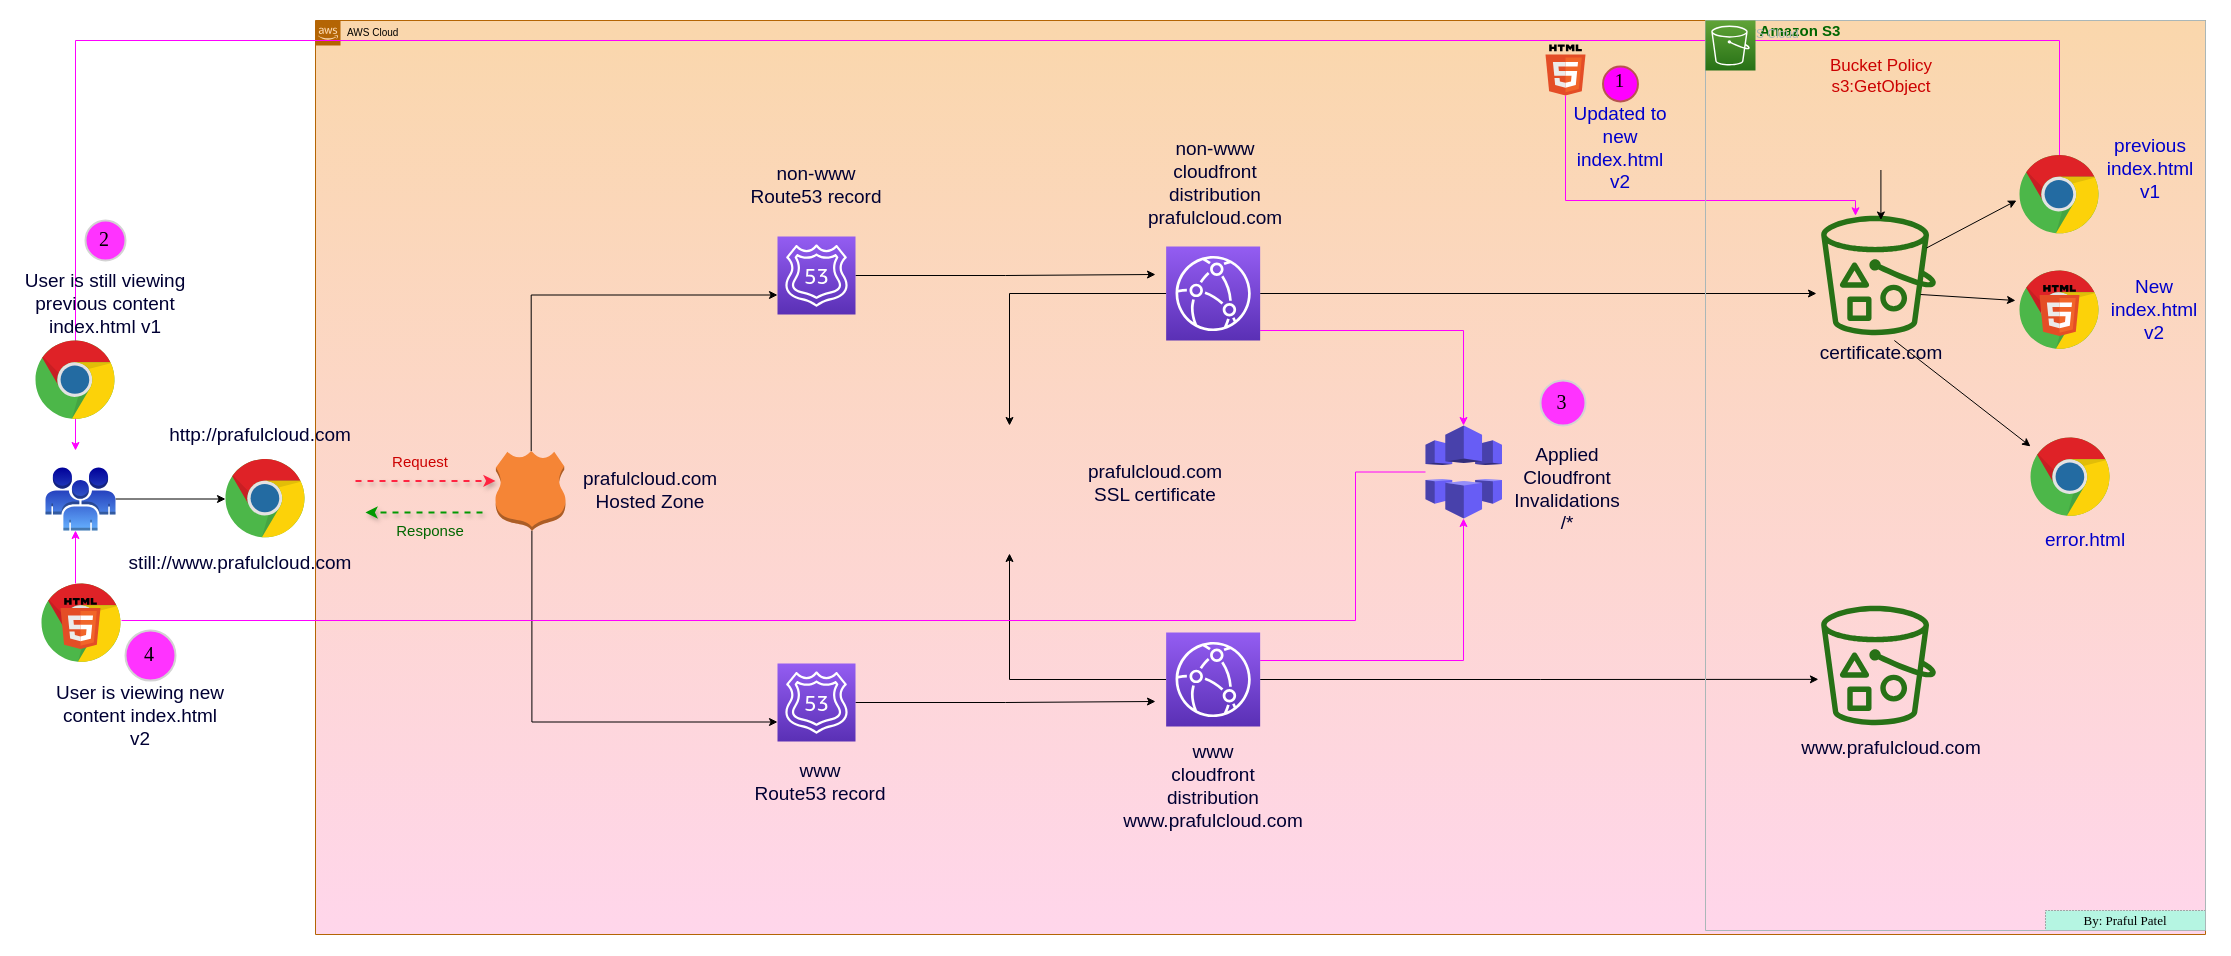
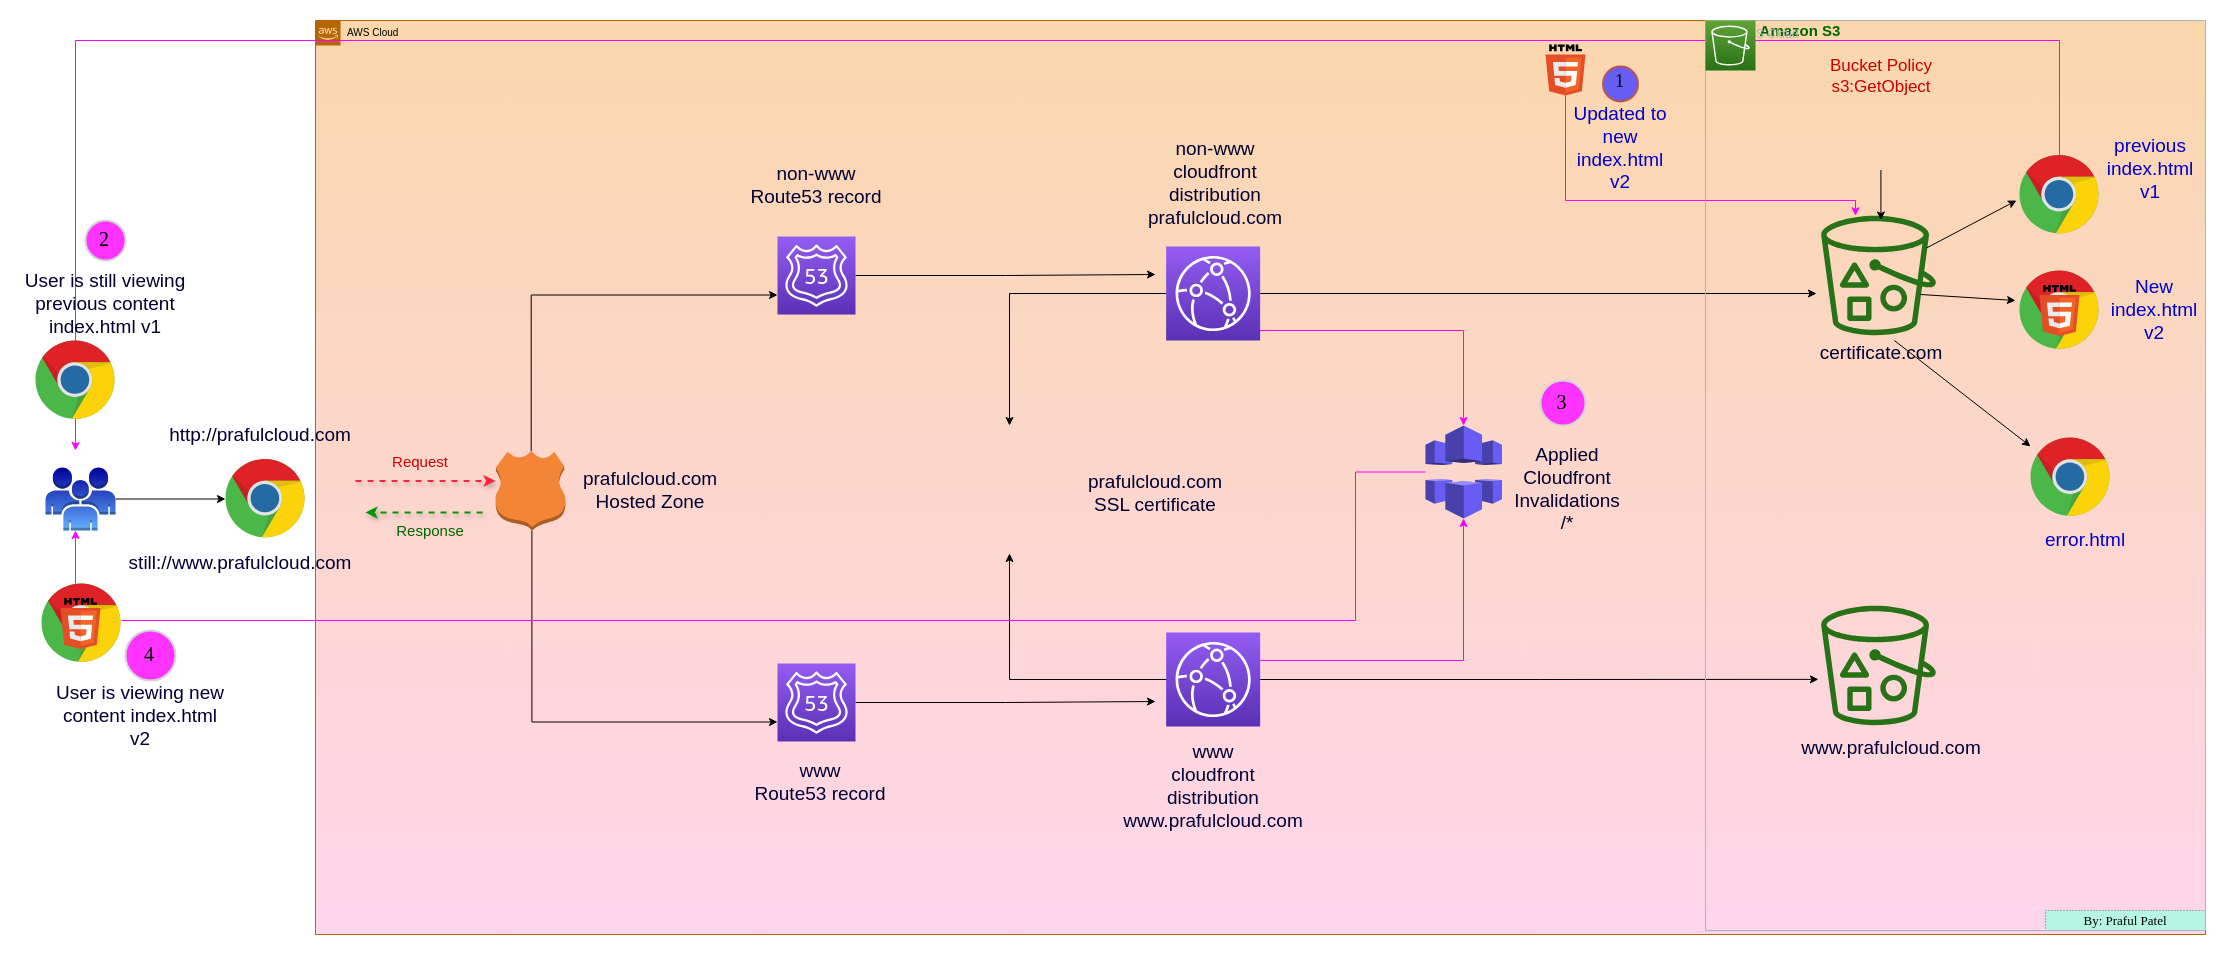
- <mxCell id="54" value="1" style="ellipse;whiteSpace=wrap;html=1;aspect=fixed;strokeWidth=2;fontFamily=Tahoma;spacingBottom=4;spacingRight=2;strokeColor=#b85450;fillColor=#FF00FF;fontSize=19;" vertex="1" parent="1"><mxGeometry x="1602.53" y="66" width="34.93" height="34.93" as="geometry" /></mxCell>
+ <mxCell id="54" value="1" style="ellipse;whiteSpace=wrap;html=1;aspect=fixed;strokeWidth=2;fontFamily=Tahoma;spacingBottom=4;spacingRight=2;strokeColor=#b85450;fillColor=#675df5;fontSize=19;" vertex="1" parent="1"><mxGeometry x="1602.53" y="66" width="34.93" height="34.93" as="geometry" /></mxCell>
- <mxCell id="36" value="prafulcloud.com&lt;br style=&quot;font-size: 19px;&quot;&gt;SSL certificate" style="text;html=1;strokeColor=none;fillColor=none;align=center;verticalAlign=middle;whiteSpace=wrap;rounded=0;fontSize=19;strokeWidth=23;fontColor=#000033;" parent="1" vertex="1"><mxGeometry x="1085" y="473" width="140" height="20" as="geometry" /></mxCell>
+ <mxCell id="36" value="prafulcloud.com&lt;br style=&quot;font-size: 19px;&quot;&gt;SSL certificate" style="text;html=1;strokeColor=none;fillColor=none;align=center;verticalAlign=middle;whiteSpace=wrap;rounded=0;fontSize=19;strokeWidth=23;fontColor=#000033;" parent="1" vertex="1"><mxGeometry x="1085" y="483" width="140" height="20" as="geometry" /></mxCell>
